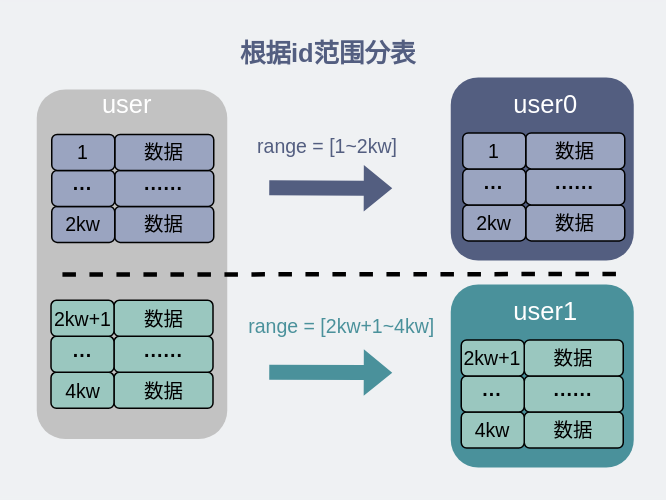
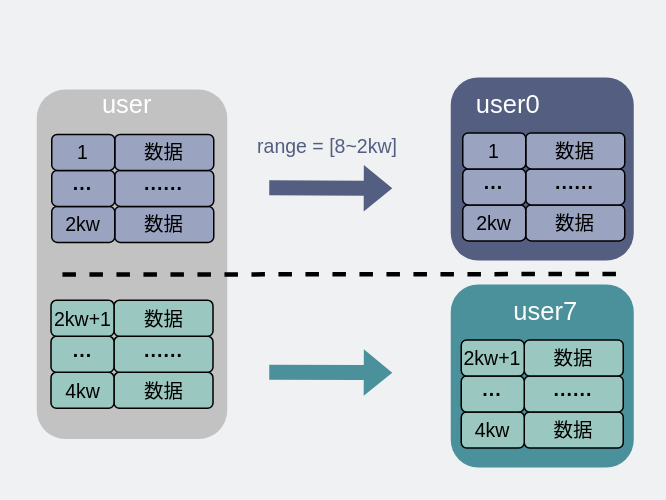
- <mxCell id="9" value="&lt;font color=&quot;#535e80&quot;&gt;&lt;span style=&quot;font-size: 17px;&quot;&gt;&lt;b&gt;根据id范围分表&lt;/b&gt;&lt;/span&gt;&lt;/font&gt;" style="text;html=1;strokeColor=none;fillColor=none;align=center;verticalAlign=middle;whiteSpace=wrap;rounded=0;" parent="1" vertex="1"><mxGeometry x="156.5" y="20" width="123" height="31" as="geometry" /></mxCell>
- <mxCell id="3" value="&lt;font color=&quot;#ffffff&quot; style=&quot;font-size: 17px;&quot;&gt;user0&lt;/font&gt;" style="text;html=1;strokeColor=none;fillColor=none;align=center;verticalAlign=middle;whiteSpace=wrap;rounded=0;dashed=1;fontColor=#535E80;fontSize=17;" parent="1" vertex="1"><mxGeometry x="336" y="59" width="55" height="22" as="geometry" /></mxCell>
+ <mxCell id="3" value="&lt;font color=&quot;#ffffff&quot; style=&quot;font-size: 17px;&quot;&gt;user0&lt;/font&gt;" style="text;html=1;strokeColor=none;fillColor=none;align=center;verticalAlign=middle;whiteSpace=wrap;rounded=0;dashed=1;fontColor=#535E80;fontSize=17;" parent="1" vertex="1"><mxGeometry x="311" y="59" width="55" height="22" as="geometry" /></mxCell>
- <mxCell id="12" value="&lt;font color=&quot;#535e80&quot; style=&quot;font-size: 13px;&quot;&gt;range = [1~2kw]&lt;/font&gt;" style="text;html=1;strokeColor=none;fillColor=none;align=center;verticalAlign=middle;whiteSpace=wrap;rounded=0;fontSize=17;" parent="1" vertex="1"><mxGeometry x="166" y="76" width="104" height="41" as="geometry" /></mxCell>
+ <mxCell id="12" value="&lt;font color=&quot;#535e80&quot; style=&quot;font-size: 13px;&quot;&gt;range = [8~2kw]&lt;/font&gt;" style="text;html=1;strokeColor=none;fillColor=none;align=center;verticalAlign=middle;whiteSpace=wrap;rounded=0;fontSize=17;" parent="1" vertex="1"><mxGeometry x="166" y="76" width="104" height="41" as="geometry" /></mxCell>
- <mxCell id="32" value="&lt;font color=&quot;#ffffff&quot; style=&quot;font-size: 17px;&quot;&gt;user1&lt;/font&gt;" style="text;html=1;strokeColor=none;fillColor=none;align=center;verticalAlign=middle;whiteSpace=wrap;rounded=0;dashed=1;fontColor=#535E80;fontSize=17;" vertex="1" parent="1"><mxGeometry x="336" y="197" width="55" height="22" as="geometry" /></mxCell>
+ <mxCell id="32" value="&lt;font color=&quot;#ffffff&quot; style=&quot;font-size: 17px;&quot;&gt;user7&lt;/font&gt;" style="text;html=1;strokeColor=none;fillColor=none;align=center;verticalAlign=middle;whiteSpace=wrap;rounded=0;dashed=1;fontColor=#535E80;fontSize=17;" vertex="1" parent="1"><mxGeometry x="336" y="197" width="55" height="22" as="geometry" /></mxCell>
- <mxCell id="13" value="&lt;font color=&quot;#4a919b&quot; style=&quot;font-size: 13px;&quot;&gt;range = [2kw+1~4kw]&lt;/font&gt;" style="text;html=1;strokeColor=none;fillColor=none;align=center;verticalAlign=middle;whiteSpace=wrap;rounded=0;fontSize=17;" parent="1" vertex="1"><mxGeometry x="162" y="199.53" width="131" height="35.47" as="geometry" /></mxCell>
